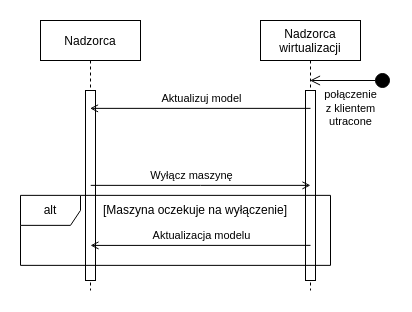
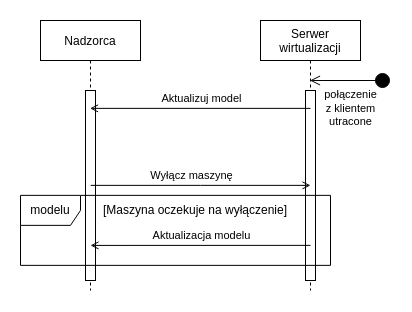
- <mxCell id="4" value="Nadzorca&#10;wirtualizacji&#10;" style="shape=umlLifeline;perimeter=lifelinePerimeter;container=1;collapsible=0;recursiveResize=0;rounded=0;shadow=0;strokeWidth=1;verticalAlign=top;" parent="1" vertex="1"><mxGeometry x="260" y="20" width="100" height="270" as="geometry" /></mxCell>
+ <mxCell id="4" value="Serwer&#10;wirtualizacji&#10;" style="shape=umlLifeline;perimeter=lifelinePerimeter;container=1;collapsible=0;recursiveResize=0;rounded=0;shadow=0;strokeWidth=1;verticalAlign=top;" parent="1" vertex="1"><mxGeometry x="260" y="20" width="100" height="270" as="geometry" /></mxCell>
- <mxCell id="13" value="alt" style="shape=umlFrame;whiteSpace=wrap;html=1;" parent="1" vertex="1"><mxGeometry x="20" y="194.86" width="310" height="70" as="geometry" /></mxCell>
+ <mxCell id="13" value="modelu" style="shape=umlFrame;whiteSpace=wrap;html=1;" parent="1" vertex="1"><mxGeometry x="20" y="194.86" width="310" height="70" as="geometry" /></mxCell>
